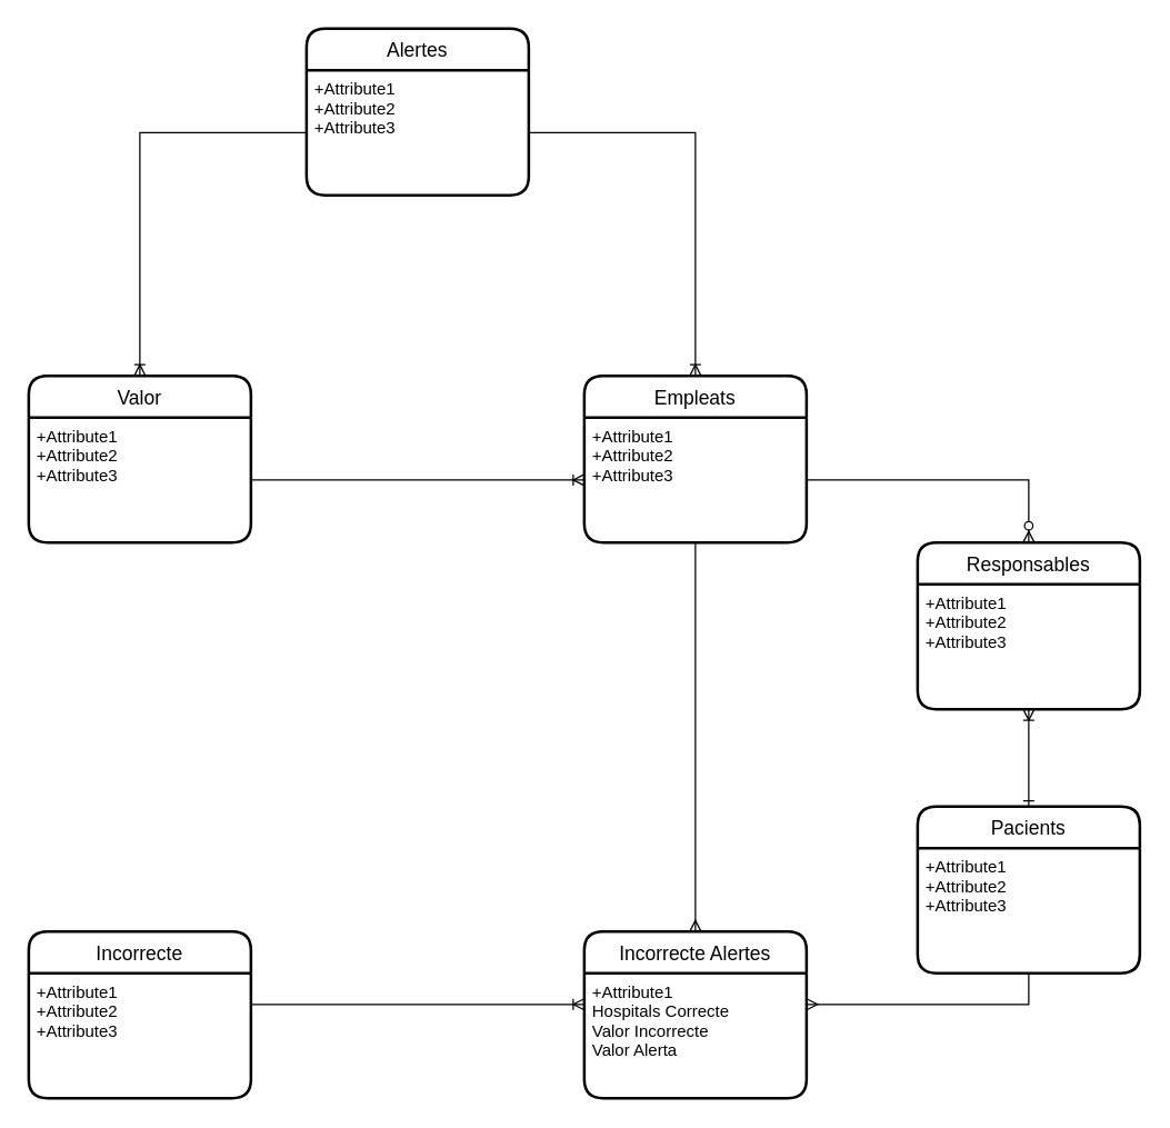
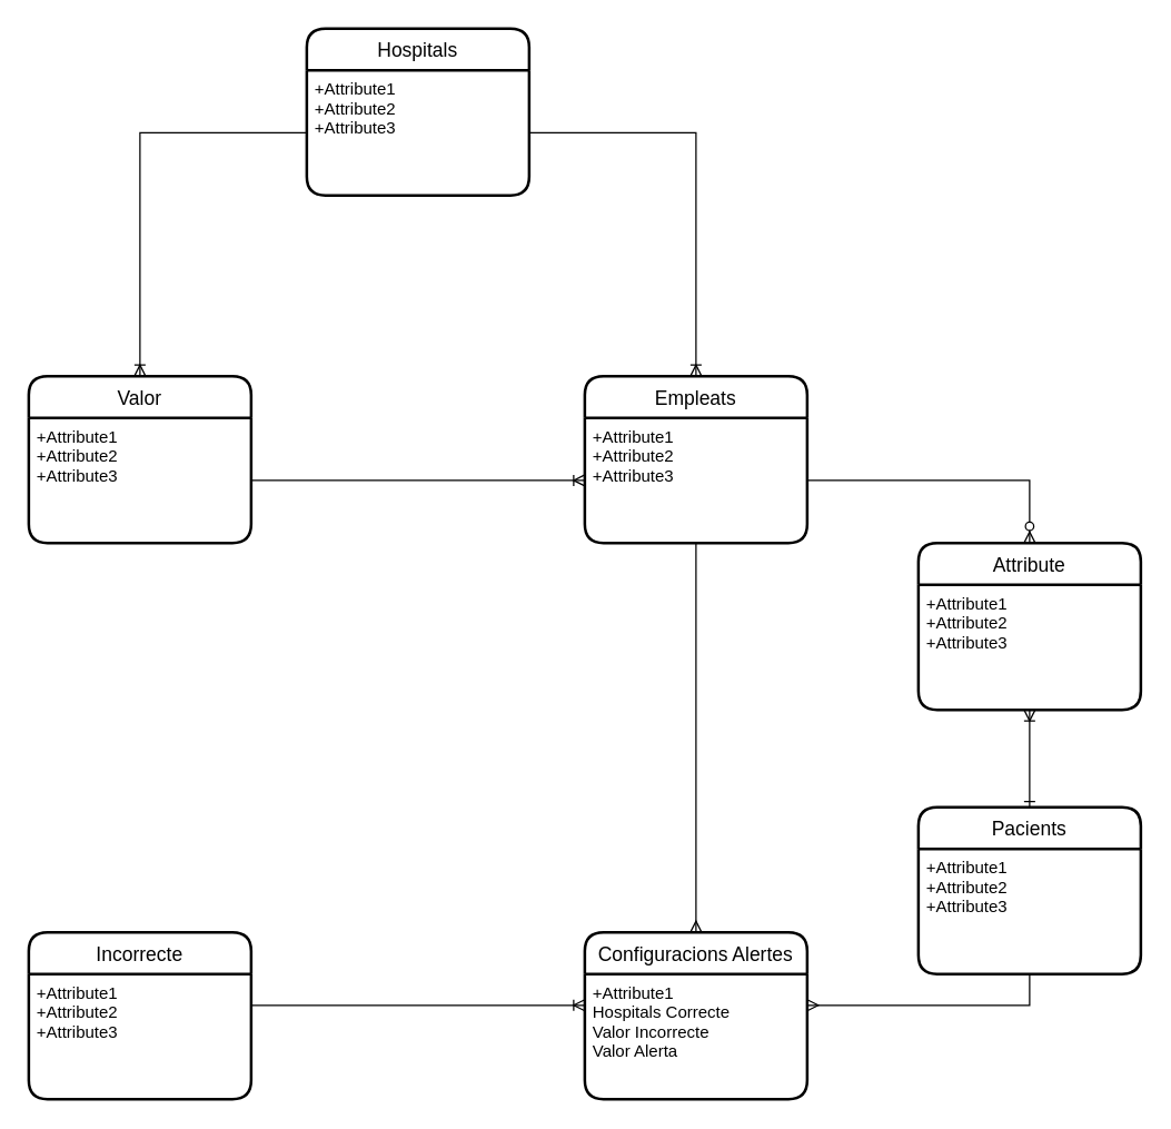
- <mxCell id="2" value="Alertes" style="swimlane;childLayout=stackLayout;horizontal=1;startSize=30;horizontalStack=0;rounded=1;fontSize=14;fontStyle=0;strokeWidth=2;resizeParent=0;resizeLast=1;shadow=0;dashed=0;align=center;" parent="1" vertex="1"><mxGeometry x="220" y="20" width="160" height="120" as="geometry" /></mxCell>
+ <mxCell id="2" value="Hospitals" style="swimlane;childLayout=stackLayout;horizontal=1;startSize=30;horizontalStack=0;rounded=1;fontSize=14;fontStyle=0;strokeWidth=2;resizeParent=0;resizeLast=1;shadow=0;dashed=0;align=center;" parent="1" vertex="1"><mxGeometry x="220" y="20" width="160" height="120" as="geometry" /></mxCell>
- <mxCell id="19" value="Responsables" style="swimlane;childLayout=stackLayout;horizontal=1;startSize=30;horizontalStack=0;rounded=1;fontSize=14;fontStyle=0;strokeWidth=2;resizeParent=0;resizeLast=1;shadow=0;dashed=0;align=center;" parent="1" vertex="1"><mxGeometry x="660" y="390" width="160" height="120" as="geometry" /></mxCell>
+ <mxCell id="19" value="Attribute" style="swimlane;childLayout=stackLayout;horizontal=1;startSize=30;horizontalStack=0;rounded=1;fontSize=14;fontStyle=0;strokeWidth=2;resizeParent=0;resizeLast=1;shadow=0;dashed=0;align=center;" parent="1" vertex="1"><mxGeometry x="660" y="390" width="160" height="120" as="geometry" /></mxCell>
- <mxCell id="15" value="Incorrecte Alertes" style="swimlane;childLayout=stackLayout;horizontal=1;startSize=30;horizontalStack=0;rounded=1;fontSize=14;fontStyle=0;strokeWidth=2;resizeParent=0;resizeLast=1;shadow=0;dashed=0;align=center;" parent="1" vertex="1"><mxGeometry x="420" y="670" width="160" height="120" as="geometry" /></mxCell>
+ <mxCell id="15" value="Configuracions Alertes" style="swimlane;childLayout=stackLayout;horizontal=1;startSize=30;horizontalStack=0;rounded=1;fontSize=14;fontStyle=0;strokeWidth=2;resizeParent=0;resizeLast=1;shadow=0;dashed=0;align=center;" parent="1" vertex="1"><mxGeometry x="420" y="670" width="160" height="120" as="geometry" /></mxCell>
